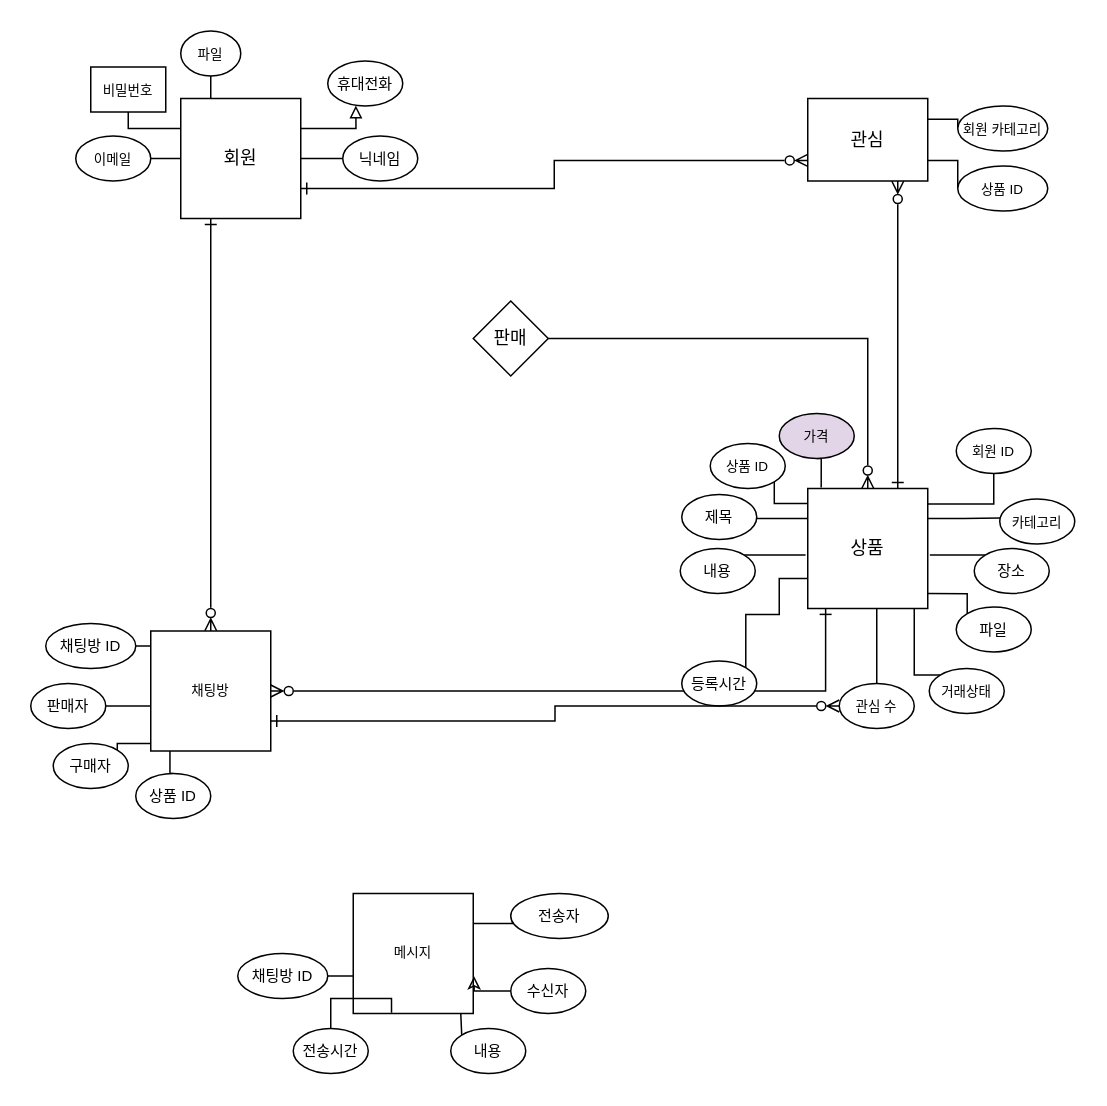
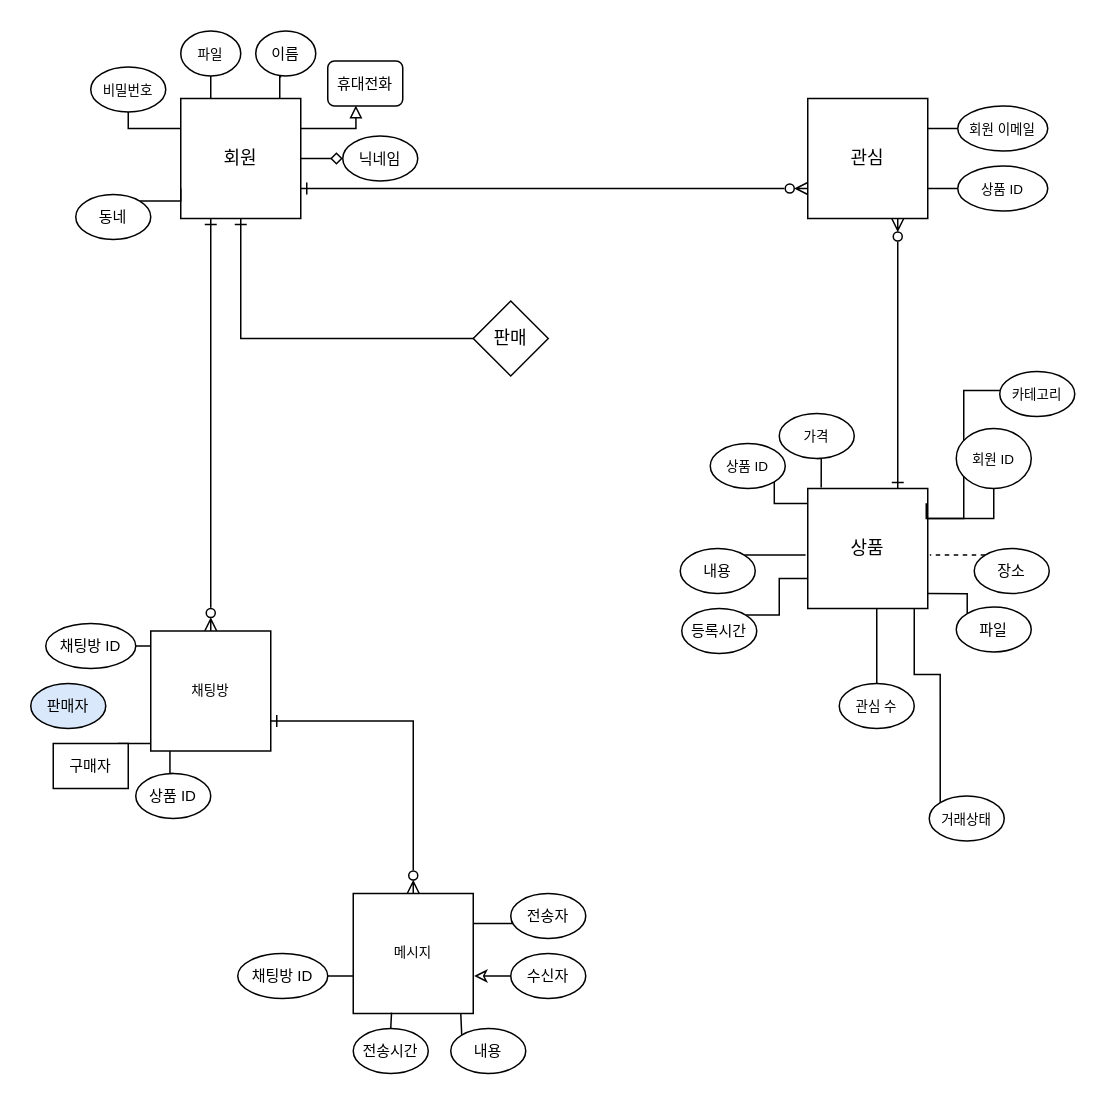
+ <mxCell id="24" value="&lt;font size=&quot;1&quot;&gt;이름&lt;/font&gt;" style="ellipse;whiteSpace=wrap;html=1;" vertex="1" parent="1"><mxGeometry x="170" y="20" width="40" height="30" as="geometry" /></mxCell>
- <mxCell id="25" value="&lt;font size=&quot;1&quot;&gt;휴대전화&lt;/font&gt;" style="ellipse;whiteSpace=wrap;html=1;" vertex="1" parent="1"><mxGeometry x="218" y="40" width="50" height="30" as="geometry" /></mxCell>
+ <mxCell id="25" value="&lt;font size=&quot;1&quot;&gt;휴대전화&lt;/font&gt;" style="whiteSpace=wrap;html=1;rounded=1;" vertex="1" parent="1"><mxGeometry x="218" y="40" width="50" height="30" as="geometry" /></mxCell>
+ <mxCell id="23" style="edgeStyle=orthogonalEdgeStyle;rounded=0;orthogonalLoop=1;jettySize=auto;html=1;exitX=0.426;exitY=1.018;exitDx=0;exitDy=0;entryX=0.825;entryY=-0.003;entryDx=0;entryDy=0;entryPerimeter=0;fontSize=9;startArrow=none;startFill=0;endArrow=none;endFill=0;exitPerimeter=0;" edge="1" parent="1" source="24" target="6"><mxGeometry relative="1" as="geometry" /></mxCell>
- <mxCell id="15" value="&lt;font style=&quot;font-size: 9px;&quot;&gt;비밀번호&lt;/font&gt;" style="whiteSpace=wrap;html=1;rounded=0;" vertex="1" parent="1"><mxGeometry x="60" y="44" width="50" height="30" as="geometry" /></mxCell>
+ <mxCell id="15" value="&lt;font style=&quot;font-size: 9px;&quot;&gt;비밀번호&lt;/font&gt;" style="ellipse;whiteSpace=wrap;html=1;" vertex="1" parent="1"><mxGeometry x="60" y="44" width="50" height="30" as="geometry" /></mxCell>
- <mxCell id="48" value="&lt;font style=&quot;font-size: 9px;&quot;&gt;회원 카테고리&lt;/font&gt;" style="ellipse;whiteSpace=wrap;html=1;" vertex="1" parent="1"><mxGeometry x="638" y="70" width="60" height="30" as="geometry" /></mxCell>
+ <mxCell id="48" value="&lt;font style=&quot;font-size: 9px;&quot;&gt;회원 이메일&lt;/font&gt;" style="ellipse;whiteSpace=wrap;html=1;" vertex="1" parent="1"><mxGeometry x="638" y="70" width="60" height="30" as="geometry" /></mxCell>
- <mxCell id="13" value="관심" style="whiteSpace=wrap;html=1;aspect=fixed;" vertex="1" parent="1"><mxGeometry x="538" y="65" width="80" height="55" as="geometry" /></mxCell>
+ <mxCell id="13" value="관심" style="whiteSpace=wrap;html=1;aspect=fixed;" vertex="1" parent="1"><mxGeometry x="538" y="65" width="80" height="80" as="geometry" /></mxCell>
- <mxCell id="17" value="&lt;font style=&quot;font-size: 9px;&quot;&gt;이메일&lt;/font&gt;" style="ellipse;whiteSpace=wrap;html=1;" vertex="1" parent="1"><mxGeometry x="50" y="90" width="50" height="30" as="geometry" /></mxCell>
- <mxCell id="16" style="edgeStyle=orthogonalEdgeStyle;rounded=0;orthogonalLoop=1;jettySize=auto;html=1;exitX=1;exitY=0.5;exitDx=0;exitDy=0;entryX=0;entryY=0.5;entryDx=0;entryDy=0;fontSize=9;startArrow=none;startFill=0;endArrow=none;endFill=0;" edge="1" parent="1" source="17" target="6"><mxGeometry relative="1" as="geometry" /></mxCell>
- <mxCell id="3" style="edgeStyle=orthogonalEdgeStyle;rounded=0;orthogonalLoop=1;jettySize=auto;html=1;exitX=1;exitY=0.5;exitDx=0;exitDy=0;entryX=0;entryY=0.5;entryDx=0;entryDy=0;fontSize=9;startArrow=none;startFill=0;endArrow=none;endFill=0;" edge="1" parent="1" source="6" target="26"><mxGeometry relative="1" as="geometry" /></mxCell>
+ <mxCell id="3" style="edgeStyle=orthogonalEdgeStyle;rounded=0;orthogonalLoop=1;jettySize=auto;html=1;exitX=1;exitY=0.5;exitDx=0;exitDy=0;entryX=0;entryY=0.5;entryDx=0;entryDy=0;fontSize=9;startArrow=none;startFill=0;endArrow=diamond;endFill=0;" edge="1" parent="1" source="6" target="26"><mxGeometry relative="1" as="geometry" /></mxCell>
+ <mxCell id="52" style="edgeStyle=orthogonalEdgeStyle;rounded=0;orthogonalLoop=1;jettySize=auto;html=1;exitX=1;exitY=0;exitDx=0;exitDy=0;entryX=0;entryY=0.75;entryDx=0;entryDy=0;fontSize=9;startArrow=none;startFill=0;endArrow=none;endFill=0;" edge="1" parent="1" source="53" target="6"><mxGeometry relative="1" as="geometry" /></mxCell>
+ <mxCell id="53" value="&lt;font size=&quot;1&quot;&gt;동네&lt;/font&gt;" style="ellipse;whiteSpace=wrap;html=1;" vertex="1" parent="1"><mxGeometry x="50" y="129" width="50" height="30" as="geometry" /></mxCell>
+ <mxCell id="18" value="" style="edgeStyle=orthogonalEdgeStyle;rounded=0;orthogonalLoop=1;jettySize=auto;html=1;fontSize=9;startArrow=none;startFill=0;endArrow=ERone;endFill=0;exitX=0;exitY=0.5;exitDx=0;exitDy=0;" edge="1" parent="1" source="20" target="6"><mxGeometry relative="1" as="geometry"><Array as="points"><mxPoint x="327" y="225" /><mxPoint x="160" y="225" /></Array></mxGeometry></mxCell>
- <mxCell id="19" style="edgeStyle=orthogonalEdgeStyle;rounded=0;orthogonalLoop=1;jettySize=auto;html=1;exitX=1;exitY=0.5;exitDx=0;exitDy=0;entryX=0.5;entryY=0;entryDx=0;entryDy=0;fontSize=9;startArrow=none;startFill=0;endArrow=ERzeroToMany;endFill=0;" edge="1" parent="1" source="20" target="9"><mxGeometry relative="1" as="geometry" /></mxCell>
- <mxCell id="45" value="&lt;font style=&quot;font-size: 9px;&quot;&gt;가격&lt;/font&gt;" style="ellipse;whiteSpace=wrap;html=1;fillColor=#e1d5e7;" vertex="1" parent="1"><mxGeometry x="519" y="275" width="50" height="30" as="geometry" /></mxCell>
+ <mxCell id="45" value="&lt;font style=&quot;font-size: 9px;&quot;&gt;가격&lt;/font&gt;" style="ellipse;whiteSpace=wrap;html=1;" vertex="1" parent="1"><mxGeometry x="519" y="275" width="50" height="30" as="geometry" /></mxCell>
- <mxCell id="47" value="&lt;font style=&quot;font-size: 9px;&quot;&gt;회원 ID&lt;/font&gt;" style="ellipse;whiteSpace=wrap;html=1;" vertex="1" parent="1"><mxGeometry x="637" y="285" width="50" height="30" as="geometry" /></mxCell>
+ <mxCell id="47" value="&lt;font style=&quot;font-size: 9px;&quot;&gt;회원 ID&lt;/font&gt;" style="ellipse;whiteSpace=wrap;html=1;" vertex="1" parent="1"><mxGeometry x="637" y="285" width="50" height="40" as="geometry" /></mxCell>
- <mxCell id="30" value="&lt;font size=&quot;1&quot;&gt;제목&lt;/font&gt;" style="ellipse;whiteSpace=wrap;html=1;" vertex="1" parent="1"><mxGeometry x="454" y="329" width="50" height="30" as="geometry" /></mxCell>
- <mxCell id="29" style="edgeStyle=orthogonalEdgeStyle;rounded=0;orthogonalLoop=1;jettySize=auto;html=1;exitX=1;exitY=0.5;exitDx=0;exitDy=0;entryX=0;entryY=0.25;entryDx=0;entryDy=0;fontSize=9;startArrow=none;startFill=0;endArrow=none;endFill=0;" edge="1" parent="1" source="30" target="9"><mxGeometry relative="1" as="geometry"><Array as="points"><mxPoint x="495" y="345" /></Array></mxGeometry></mxCell>
- <mxCell id="35" value="&lt;font style=&quot;font-size: 9px;&quot;&gt;카테고리&lt;/font&gt;" style="ellipse;whiteSpace=wrap;html=1;" vertex="1" parent="1"><mxGeometry x="666" y="332" width="50" height="30" as="geometry" /></mxCell>
+ <mxCell id="35" value="&lt;font style=&quot;font-size: 9px;&quot;&gt;카테고리&lt;/font&gt;" style="ellipse;whiteSpace=wrap;html=1;" vertex="1" parent="1"><mxGeometry x="666" y="247" width="50" height="30" as="geometry" /></mxCell>
- <mxCell id="42" style="edgeStyle=orthogonalEdgeStyle;rounded=0;orthogonalLoop=1;jettySize=auto;html=1;exitX=0;exitY=0;exitDx=0;exitDy=0;entryX=1.018;entryY=0.558;entryDx=0;entryDy=0;entryPerimeter=0;fontSize=9;startArrow=none;startFill=0;endArrow=none;endFill=0;" edge="1" parent="1" source="43" target="9"><mxGeometry relative="1" as="geometry" /></mxCell>
+ <mxCell id="42" style="edgeStyle=orthogonalEdgeStyle;rounded=0;orthogonalLoop=1;jettySize=auto;html=1;exitX=0;exitY=0;exitDx=0;exitDy=0;entryX=1.018;entryY=0.558;entryDx=0;entryDy=0;entryPerimeter=0;fontSize=9;startArrow=none;startFill=0;endArrow=none;endFill=0;dashed=1;" edge="1" parent="1" source="43" target="9"><mxGeometry relative="1" as="geometry" /></mxCell>
- <mxCell id="34" value="&lt;font size=&quot;1&quot;&gt;등록시간&lt;/font&gt;" style="ellipse;whiteSpace=wrap;html=1;" vertex="1" parent="1"><mxGeometry x="454" y="440" width="50" height="30" as="geometry" /></mxCell>
+ <mxCell id="34" value="&lt;font size=&quot;1&quot;&gt;등록시간&lt;/font&gt;" style="ellipse;whiteSpace=wrap;html=1;" vertex="1" parent="1"><mxGeometry x="454" y="405" width="50" height="30" as="geometry" /></mxCell>
- <mxCell id="8" style="edgeStyle=orthogonalEdgeStyle;rounded=0;orthogonalLoop=1;jettySize=auto;html=1;entryX=1;entryY=0.5;entryDx=0;entryDy=0;fontSize=9;startArrow=ERone;startFill=0;endArrow=ERzeroToMany;endFill=0;exitX=0.149;exitY=0.999;exitDx=0;exitDy=0;exitPerimeter=0;" edge="1" parent="1" source="9" target="51"><mxGeometry relative="1" as="geometry"><mxPoint x="550" y="405" as="sourcePoint" /><Array as="points"><mxPoint x="550" y="460" /></Array></mxGeometry></mxCell>
- <mxCell id="39" value="&lt;font style=&quot;font-size: 9px;&quot;&gt;거래상태&lt;/font&gt;" style="ellipse;whiteSpace=wrap;html=1;" vertex="1" parent="1"><mxGeometry x="619" y="445" width="50" height="30" as="geometry" /></mxCell>
+ <mxCell id="39" value="&lt;font style=&quot;font-size: 9px;&quot;&gt;거래상태&lt;/font&gt;" style="ellipse;whiteSpace=wrap;html=1;" vertex="1" parent="1"><mxGeometry x="619" y="530" width="50" height="30" as="geometry" /></mxCell>
- <mxCell id="57" value="&lt;font size=&quot;1&quot;&gt;판매자&lt;/font&gt;" style="ellipse;whiteSpace=wrap;html=1;" vertex="1" parent="1"><mxGeometry x="20" y="455" width="50" height="30" as="geometry" /></mxCell>
+ <mxCell id="57" value="&lt;font size=&quot;1&quot;&gt;판매자&lt;/font&gt;" style="ellipse;whiteSpace=wrap;html=1;fillColor=#dae8fc;" vertex="1" parent="1"><mxGeometry x="20" y="455" width="50" height="30" as="geometry" /></mxCell>
- <mxCell id="56" style="edgeStyle=orthogonalEdgeStyle;rounded=0;orthogonalLoop=1;jettySize=auto;html=1;exitX=1;exitY=0.5;exitDx=0;exitDy=0;entryX=-0.003;entryY=0.627;entryDx=0;entryDy=0;entryPerimeter=0;fontSize=9;startArrow=none;startFill=0;endArrow=none;endFill=0;" edge="1" parent="1" source="57" target="51"><mxGeometry relative="1" as="geometry" /></mxCell>
- <mxCell id="50" style="edgeStyle=orthogonalEdgeStyle;rounded=0;orthogonalLoop=1;jettySize=auto;html=1;exitX=1;exitY=0.75;exitDx=0;exitDy=0;fontSize=9;startArrow=ERone;startFill=0;endArrow=ERzeroToMany;endFill=0;" edge="1" parent="1" source="51" target="41"><mxGeometry relative="1" as="geometry" /></mxCell>
+ <mxCell id="50" style="edgeStyle=orthogonalEdgeStyle;rounded=0;orthogonalLoop=1;jettySize=auto;html=1;exitX=1;exitY=0.75;exitDx=0;exitDy=0;entryX=0.5;entryY=0;entryDx=0;entryDy=0;fontSize=9;startArrow=ERone;startFill=0;endArrow=ERzeroToMany;endFill=0;" edge="1" parent="1" source="51" target="55"><mxGeometry relative="1" as="geometry" /></mxCell>
- <mxCell id="59" value="&lt;font size=&quot;1&quot;&gt;구매자&lt;/font&gt;" style="ellipse;whiteSpace=wrap;html=1;" vertex="1" parent="1"><mxGeometry x="35" y="495" width="50" height="30" as="geometry" /></mxCell>
+ <mxCell id="59" value="&lt;font size=&quot;1&quot;&gt;구매자&lt;/font&gt;" style="whiteSpace=wrap;html=1;rounded=0;" vertex="1" parent="1"><mxGeometry x="35" y="495" width="50" height="30" as="geometry" /></mxCell>
- <mxCell id="62" value="&lt;font size=&quot;1&quot;&gt;전송자&lt;/font&gt;" style="ellipse;whiteSpace=wrap;html=1;" vertex="1" parent="1"><mxGeometry x="340" y="595" width="65" height="30" as="geometry" /></mxCell>
+ <mxCell id="62" value="&lt;font size=&quot;1&quot;&gt;전송자&lt;/font&gt;" style="ellipse;whiteSpace=wrap;html=1;" vertex="1" parent="1"><mxGeometry x="340" y="595" width="50" height="30" as="geometry" /></mxCell>
- <mxCell id="64" value="&lt;font size=&quot;1&quot;&gt;수신자&lt;/font&gt;" style="ellipse;whiteSpace=wrap;html=1;" vertex="1" parent="1"><mxGeometry x="340" y="645" width="50" height="30" as="geometry" /></mxCell>
+ <mxCell id="64" value="&lt;font size=&quot;1&quot;&gt;수신자&lt;/font&gt;" style="ellipse;whiteSpace=wrap;html=1;" vertex="1" parent="1"><mxGeometry x="340" y="635" width="50" height="30" as="geometry" /></mxCell>
- <mxCell id="66" value="&lt;font size=&quot;1&quot;&gt;전송시간&lt;/font&gt;" style="ellipse;whiteSpace=wrap;html=1;" vertex="1" parent="1"><mxGeometry x="195" y="685" width="50" height="30" as="geometry" /></mxCell>
+ <mxCell id="66" value="&lt;font size=&quot;1&quot;&gt;전송시간&lt;/font&gt;" style="ellipse;whiteSpace=wrap;html=1;" vertex="1" parent="1"><mxGeometry x="235" y="685" width="50" height="30" as="geometry" /></mxCell>
